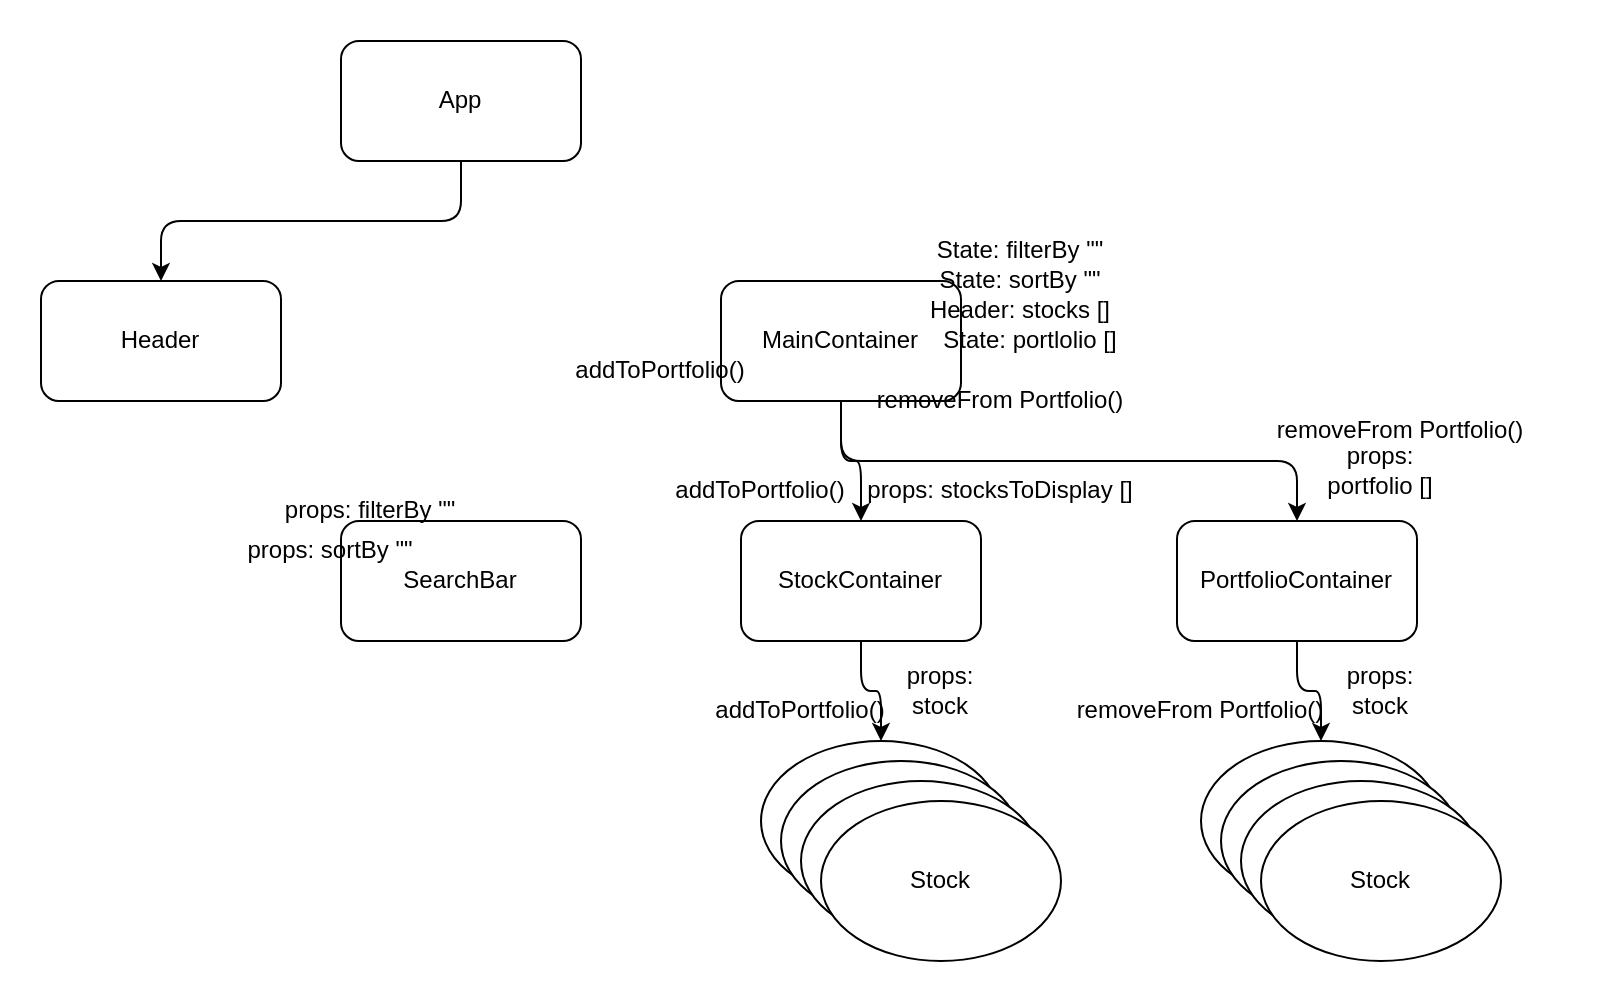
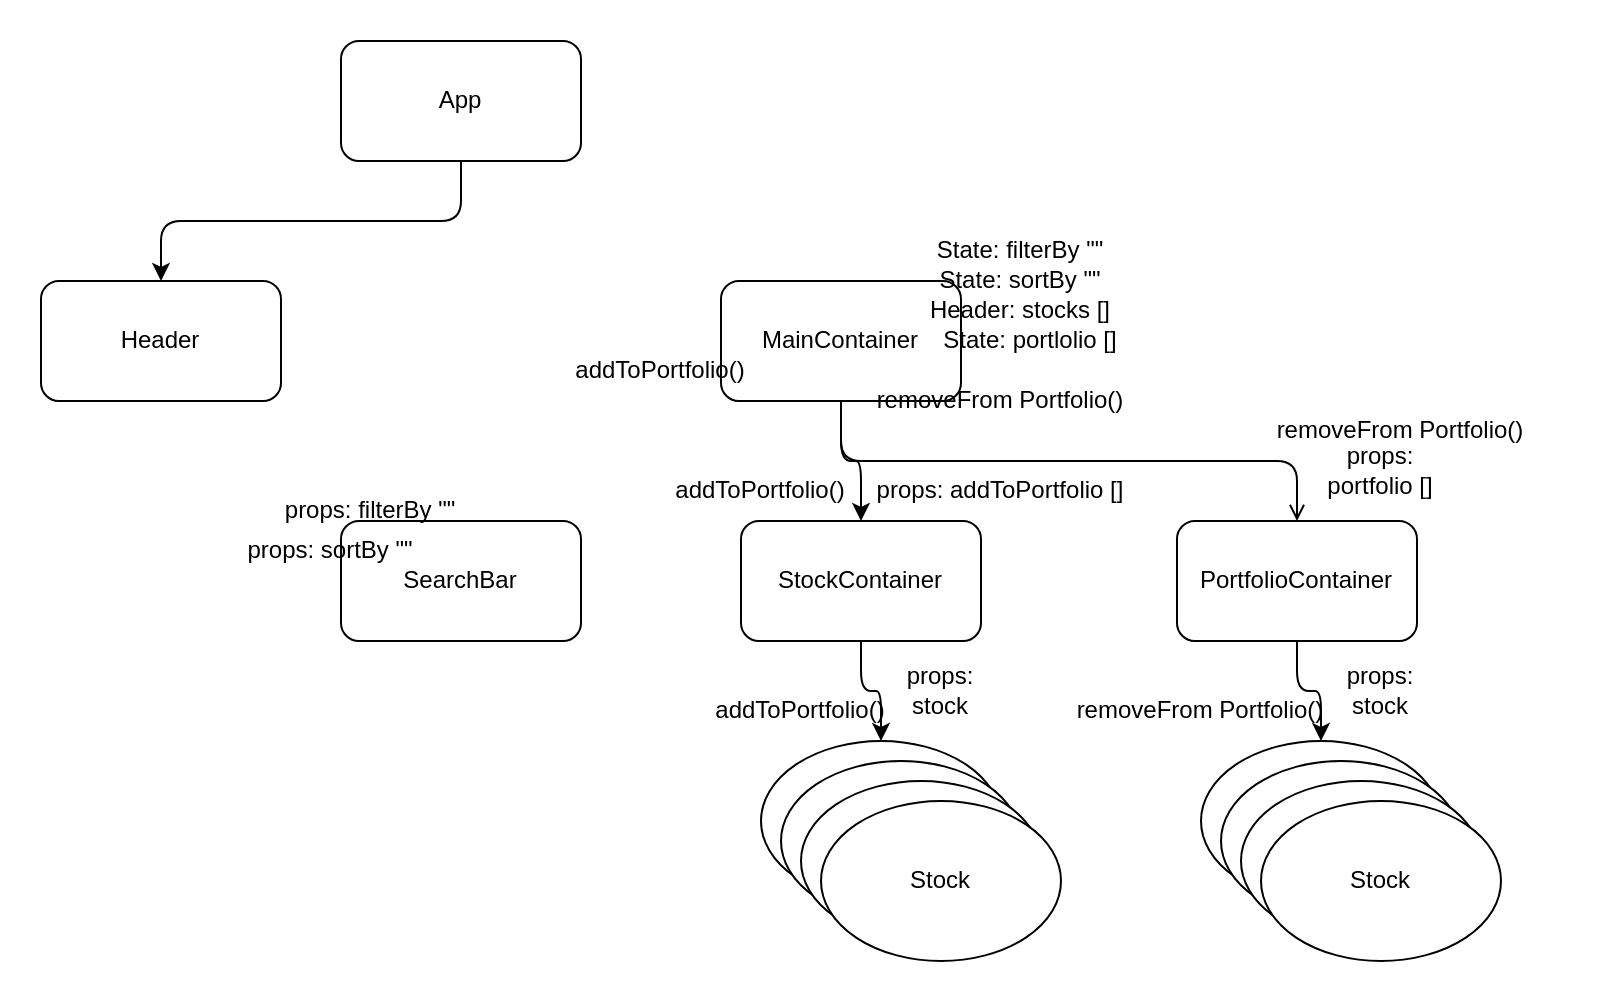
- <mxCell id="22" value="props: stocksToDisplay []" style="text;html=1;strokeColor=none;fillColor=none;align=center;verticalAlign=middle;whiteSpace=wrap;rounded=0;" vertex="1" parent="1"><mxGeometry x="410" y="230" width="180" height="30" as="geometry" /></mxCell>
+ <mxCell id="22" value="props: addToPortfolio []" style="text;html=1;strokeColor=none;fillColor=none;align=center;verticalAlign=middle;whiteSpace=wrap;rounded=0;" vertex="1" parent="1"><mxGeometry x="410" y="230" width="180" height="30" as="geometry" /></mxCell>
- <mxCell id="6" style="edgeStyle=orthogonalEdgeStyle;html=1;exitX=0.5;exitY=1;exitDx=0;exitDy=0;entryX=0.5;entryY=0;entryDx=0;entryDy=0;" edge="1" parent="1" source="7" target="12"><mxGeometry relative="1" as="geometry" /></mxCell>
+ <mxCell id="6" style="edgeStyle=orthogonalEdgeStyle;html=1;exitX=0.5;exitY=1;exitDx=0;exitDy=0;entryX=0.5;entryY=0;entryDx=0;entryDy=0;endArrow=open;" edge="1" parent="1" source="7" target="12"><mxGeometry relative="1" as="geometry" /></mxCell>
